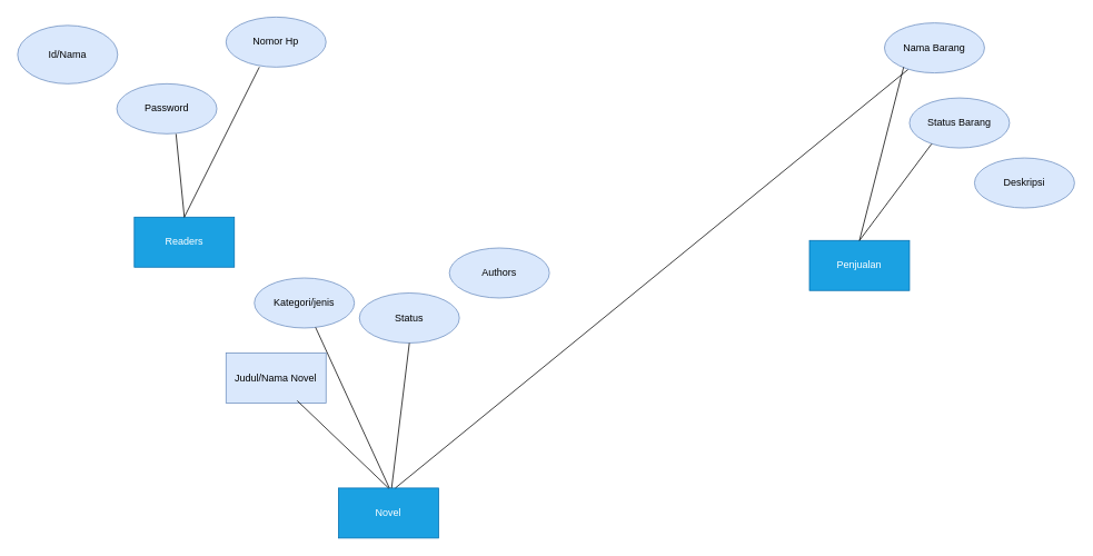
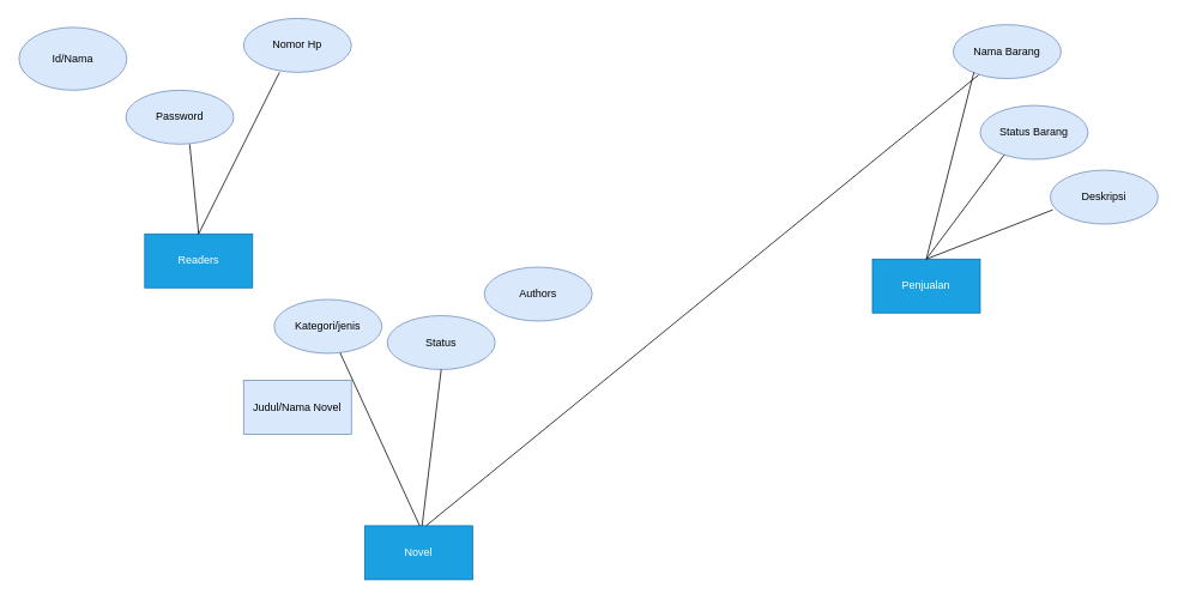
+ <mxCell id="23" value="" style="endArrow=none;html=1;rounded=0;exitX=0.5;exitY=0;exitDx=0;exitDy=0;entryX=0.023;entryY=0.736;entryDx=0;entryDy=0;entryPerimeter=0;" edge="1" parent="1" source="17" target="20"><mxGeometry width="50" height="50" relative="1" as="geometry"><mxPoint x="1048" y="306" as="sourcePoint" /><mxPoint x="1101" y="98" as="targetPoint" /></mxGeometry></mxCell>
- <mxCell id="13" value="" style="endArrow=none;html=1;rounded=0;entryX=0.712;entryY=0.954;entryDx=0;entryDy=0;entryPerimeter=0;exitX=0.5;exitY=0;exitDx=0;exitDy=0;" edge="1" parent="1" source="8" target="9"><mxGeometry width="50" height="50" relative="1" as="geometry"><mxPoint x="462" y="576" as="sourcePoint" /><mxPoint x="462" y="468" as="targetPoint" /></mxGeometry></mxCell>
